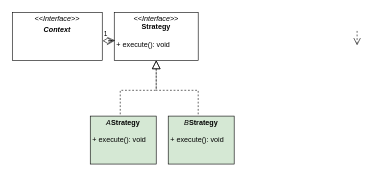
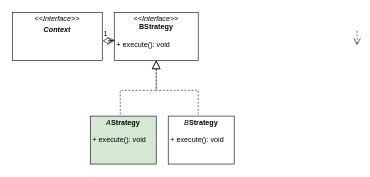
- <mxCell id="4" value="&lt;p style=&quot;margin:0px;margin-top:4px;text-align:center;&quot;&gt;&lt;i&gt;&amp;lt;&amp;lt;Interface&amp;gt;&amp;gt;&lt;/i&gt;&lt;br&gt;&lt;/p&gt;&lt;div style=&quot;text-align: center;&quot;&gt;&lt;b&gt;Strategy&lt;/b&gt;&lt;/div&gt;&lt;p style=&quot;margin:0px;margin-left:4px;&quot;&gt;&lt;br&gt;&lt;/p&gt;&lt;p style=&quot;margin:0px;margin-left:4px;&quot;&gt;&lt;/p&gt;&lt;p style=&quot;margin:0px;margin-left:4px;&quot;&gt;+ execute(): void&lt;/p&gt;" style="verticalAlign=top;align=left;overflow=fill;fontSize=12;fontFamily=Helvetica;html=1;rounded=0;shadow=0;comic=0;labelBackgroundColor=none;strokeWidth=1" vertex="1" parent="1"><mxGeometry x="190" y="20" width="140" height="80" as="geometry" /></mxCell>
+ <mxCell id="4" value="&lt;p style=&quot;margin:0px;margin-top:4px;text-align:center;&quot;&gt;&lt;i&gt;&amp;lt;&amp;lt;Interface&amp;gt;&amp;gt;&lt;/i&gt;&lt;br&gt;&lt;/p&gt;&lt;div style=&quot;text-align: center;&quot;&gt;&lt;b&gt;BStrategy&lt;/b&gt;&lt;/div&gt;&lt;p style=&quot;margin:0px;margin-left:4px;&quot;&gt;&lt;br&gt;&lt;/p&gt;&lt;p style=&quot;margin:0px;margin-left:4px;&quot;&gt;&lt;/p&gt;&lt;p style=&quot;margin:0px;margin-left:4px;&quot;&gt;+ execute(): void&lt;/p&gt;" style="verticalAlign=top;align=left;overflow=fill;fontSize=12;fontFamily=Helvetica;html=1;rounded=0;shadow=0;comic=0;labelBackgroundColor=none;strokeWidth=1" vertex="1" parent="1"><mxGeometry x="190" y="20" width="140" height="80" as="geometry" /></mxCell>
- <mxCell id="10" value="&lt;p style=&quot;margin:0px;margin-top:4px;text-align:center;&quot;&gt;&lt;span style=&quot;background-color: initial;&quot;&gt;&lt;i&gt;B&lt;/i&gt;&lt;/span&gt;&lt;b style=&quot;background-color: initial;&quot;&gt;Strategy&lt;/b&gt;&lt;br&gt;&lt;/p&gt;&lt;p style=&quot;margin:0px;margin-left:4px;&quot;&gt;&lt;br&gt;&lt;/p&gt;&lt;p style=&quot;margin:0px;margin-left:4px;&quot;&gt;&lt;/p&gt;&lt;p style=&quot;margin:0px;margin-left:4px;&quot;&gt;+ execute(): void&lt;/p&gt;" style="verticalAlign=top;align=left;overflow=fill;fontSize=12;fontFamily=Helvetica;html=1;rounded=0;shadow=0;comic=0;labelBackgroundColor=none;strokeWidth=1;fillColor=#d5e8d4;" vertex="1" parent="1"><mxGeometry x="280" y="193" width="110" height="80" as="geometry" /></mxCell>
+ <mxCell id="10" value="&lt;p style=&quot;margin:0px;margin-top:4px;text-align:center;&quot;&gt;&lt;span style=&quot;background-color: initial;&quot;&gt;&lt;i&gt;B&lt;/i&gt;&lt;/span&gt;&lt;b style=&quot;background-color: initial;&quot;&gt;Strategy&lt;/b&gt;&lt;br&gt;&lt;/p&gt;&lt;p style=&quot;margin:0px;margin-left:4px;&quot;&gt;&lt;br&gt;&lt;/p&gt;&lt;p style=&quot;margin:0px;margin-left:4px;&quot;&gt;&lt;/p&gt;&lt;p style=&quot;margin:0px;margin-left:4px;&quot;&gt;+ execute(): void&lt;/p&gt;" style="verticalAlign=top;align=left;overflow=fill;fontSize=12;fontFamily=Helvetica;html=1;rounded=0;shadow=0;comic=0;labelBackgroundColor=none;strokeWidth=1" vertex="1" parent="1"><mxGeometry x="280" y="193" width="110" height="80" as="geometry" /></mxCell>
